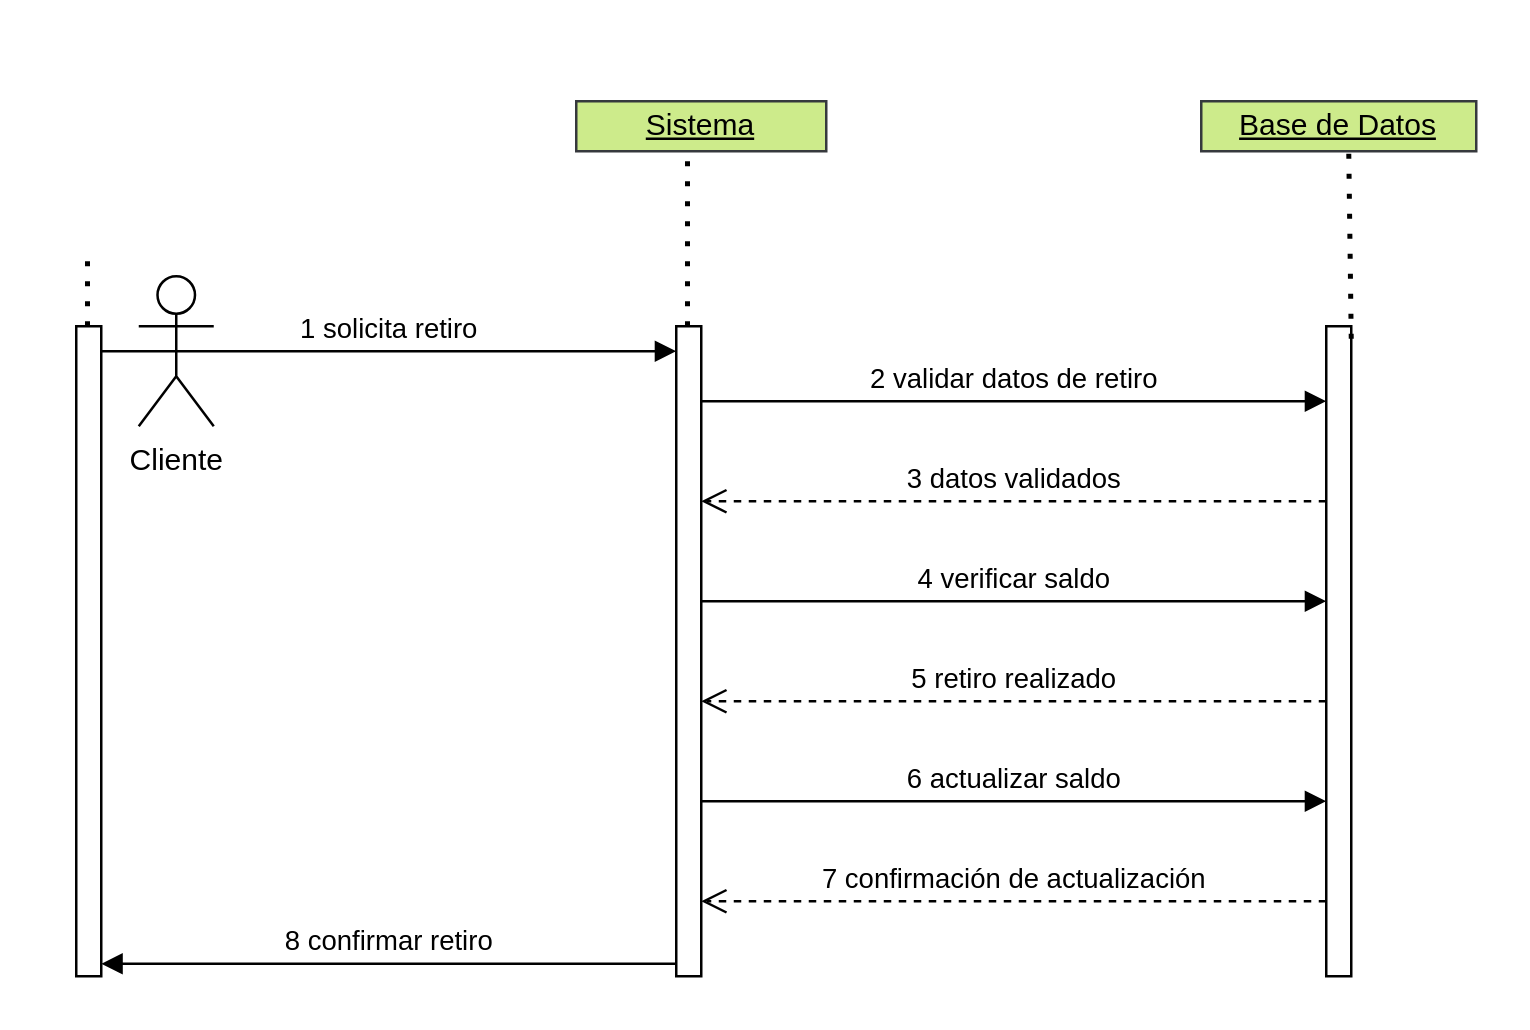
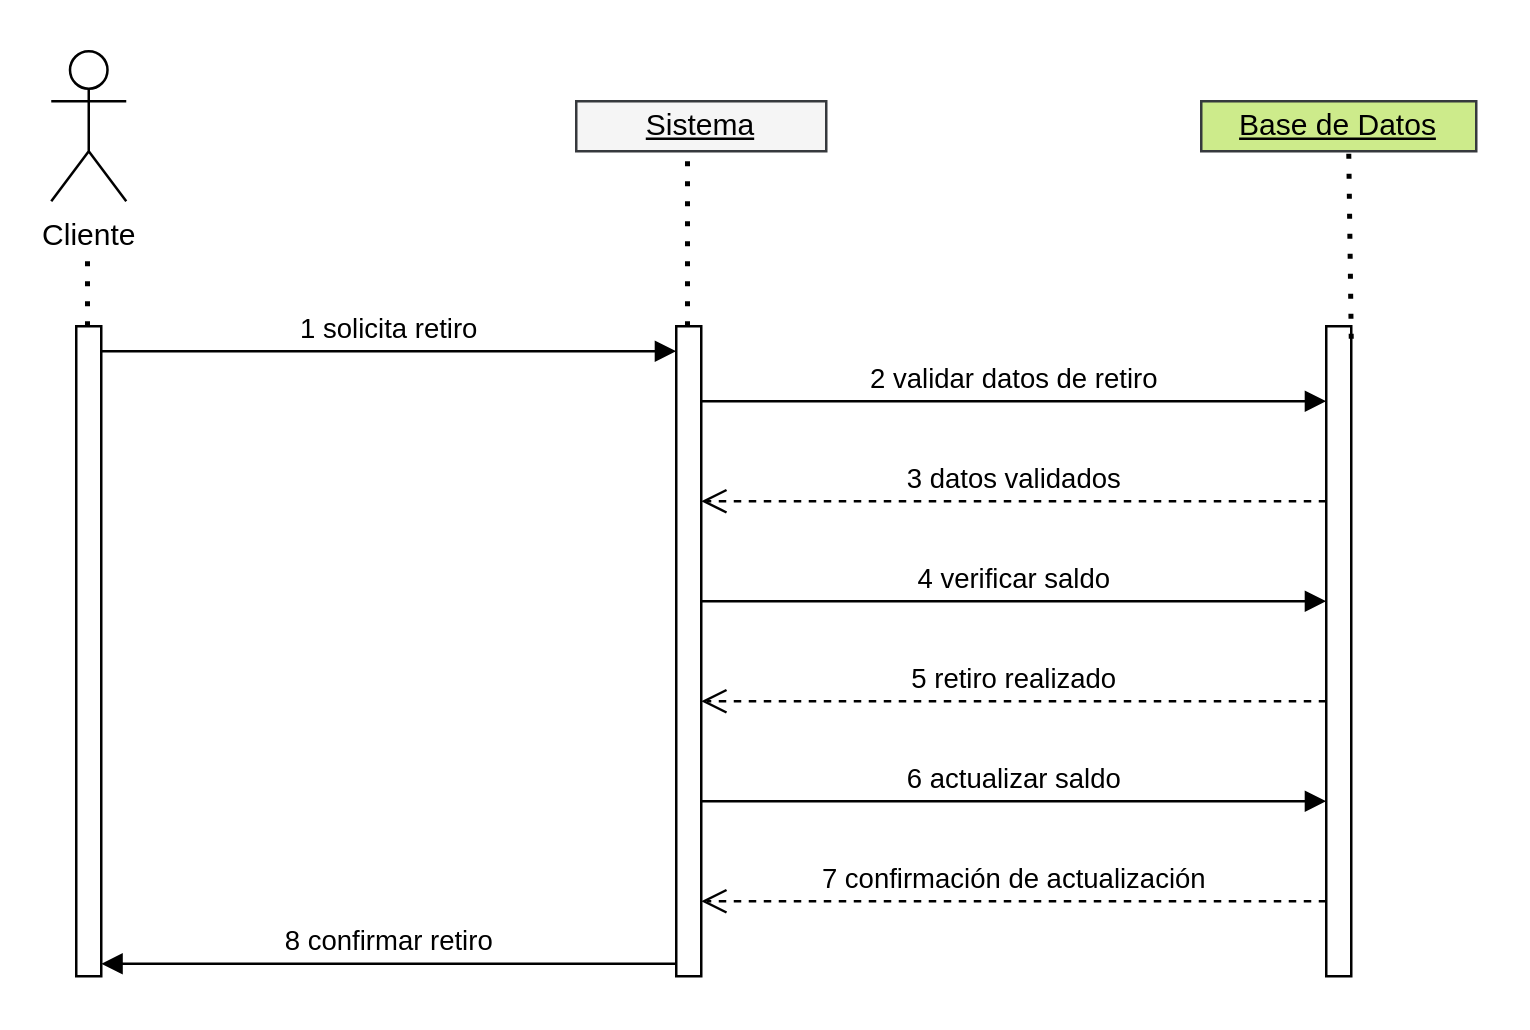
- <mxCell id="2" value="&lt;u&gt;Sistema&lt;/u&gt;" style="html=1;whiteSpace=wrap;fillColor=#cdeb8b;strokeColor=#36393d;" vertex="1" parent="1"><mxGeometry x="230" y="40" width="100" height="20" as="geometry" /></mxCell>
+ <mxCell id="2" value="&lt;u&gt;Sistema&lt;/u&gt;" style="html=1;whiteSpace=wrap;fillColor=#f5f5f5;strokeColor=#36393d;" vertex="1" parent="1"><mxGeometry x="230" y="40" width="100" height="20" as="geometry" /></mxCell>
- <mxCell id="4" value="Cliente" style="shape=umlActor;verticalLabelPosition=bottom;verticalAlign=top;html=1;outlineConnect=0;" vertex="1" parent="1"><mxGeometry x="55" y="110" width="30" height="60" as="geometry" /></mxCell>
+ <mxCell id="4" value="Cliente" style="shape=umlActor;verticalLabelPosition=bottom;verticalAlign=top;html=1;outlineConnect=0;" vertex="1" parent="1"><mxGeometry x="20" y="20" width="30" height="60" as="geometry" /></mxCell>
